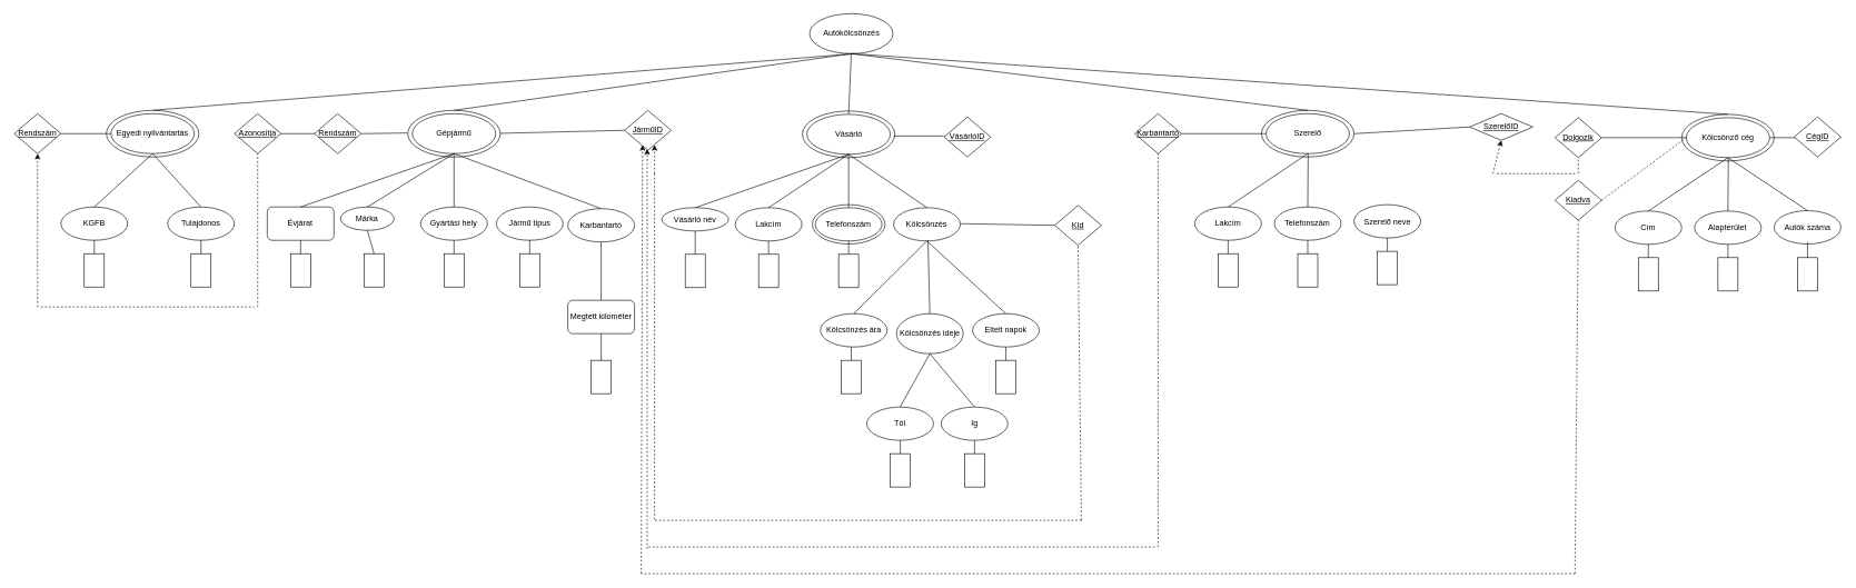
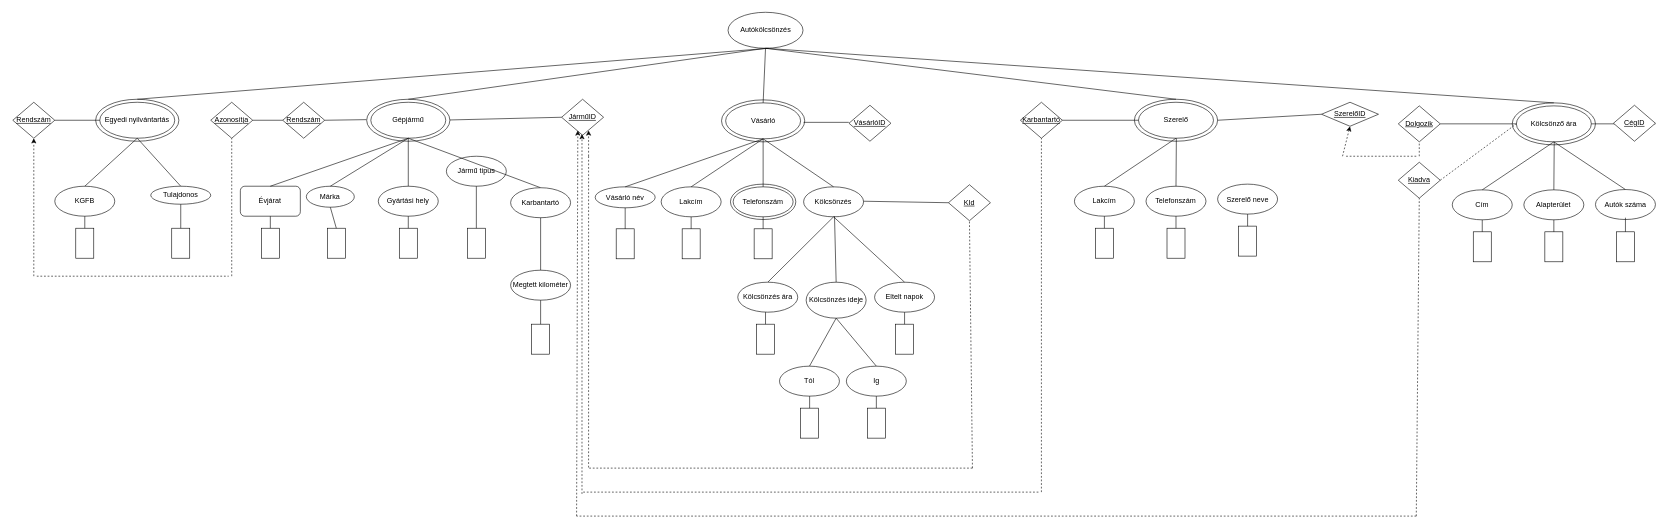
- <mxCell id="95" value="Kölcsönző cég" style="ellipse;whiteSpace=wrap;html=1;" vertex="1" parent="1"><mxGeometry x="2526.88" y="176" width="125" height="60" as="geometry" /></mxCell>
+ <mxCell id="95" value="Kölcsönző ára" style="ellipse;whiteSpace=wrap;html=1;" vertex="1" parent="1"><mxGeometry x="2526.88" y="176" width="125" height="60" as="geometry" /></mxCell>
- <mxCell id="11" value="Tulajdonos" style="ellipse;whiteSpace=wrap;html=1;" vertex="1" parent="1"><mxGeometry x="250" y="310" width="100" height="50" as="geometry" /></mxCell>
+ <mxCell id="11" value="Tulajdonos" style="ellipse;whiteSpace=wrap;html=1;" vertex="1" parent="1"><mxGeometry x="250" y="310" width="100" height="30" as="geometry" /></mxCell>
- <mxCell id="29" value="Jármű tipus" style="ellipse;whiteSpace=wrap;html=1;" vertex="1" parent="1"><mxGeometry x="742.86" y="310" width="100" height="50" as="geometry" /></mxCell>
+ <mxCell id="29" value="Jármű tipus" style="ellipse;whiteSpace=wrap;html=1;" vertex="1" parent="1"><mxGeometry x="742.86" y="260" width="100" height="50" as="geometry" /></mxCell>
- <mxCell id="32" value="Megtett kilométer" style="whiteSpace=wrap;html=1;rounded=1;" vertex="1" parent="1"><mxGeometry x="850" y="450" width="100" height="50" as="geometry" /></mxCell>
+ <mxCell id="32" value="Megtett kilométer" style="ellipse;whiteSpace=wrap;html=1;" vertex="1" parent="1"><mxGeometry x="850" y="450" width="100" height="50" as="geometry" /></mxCell>
